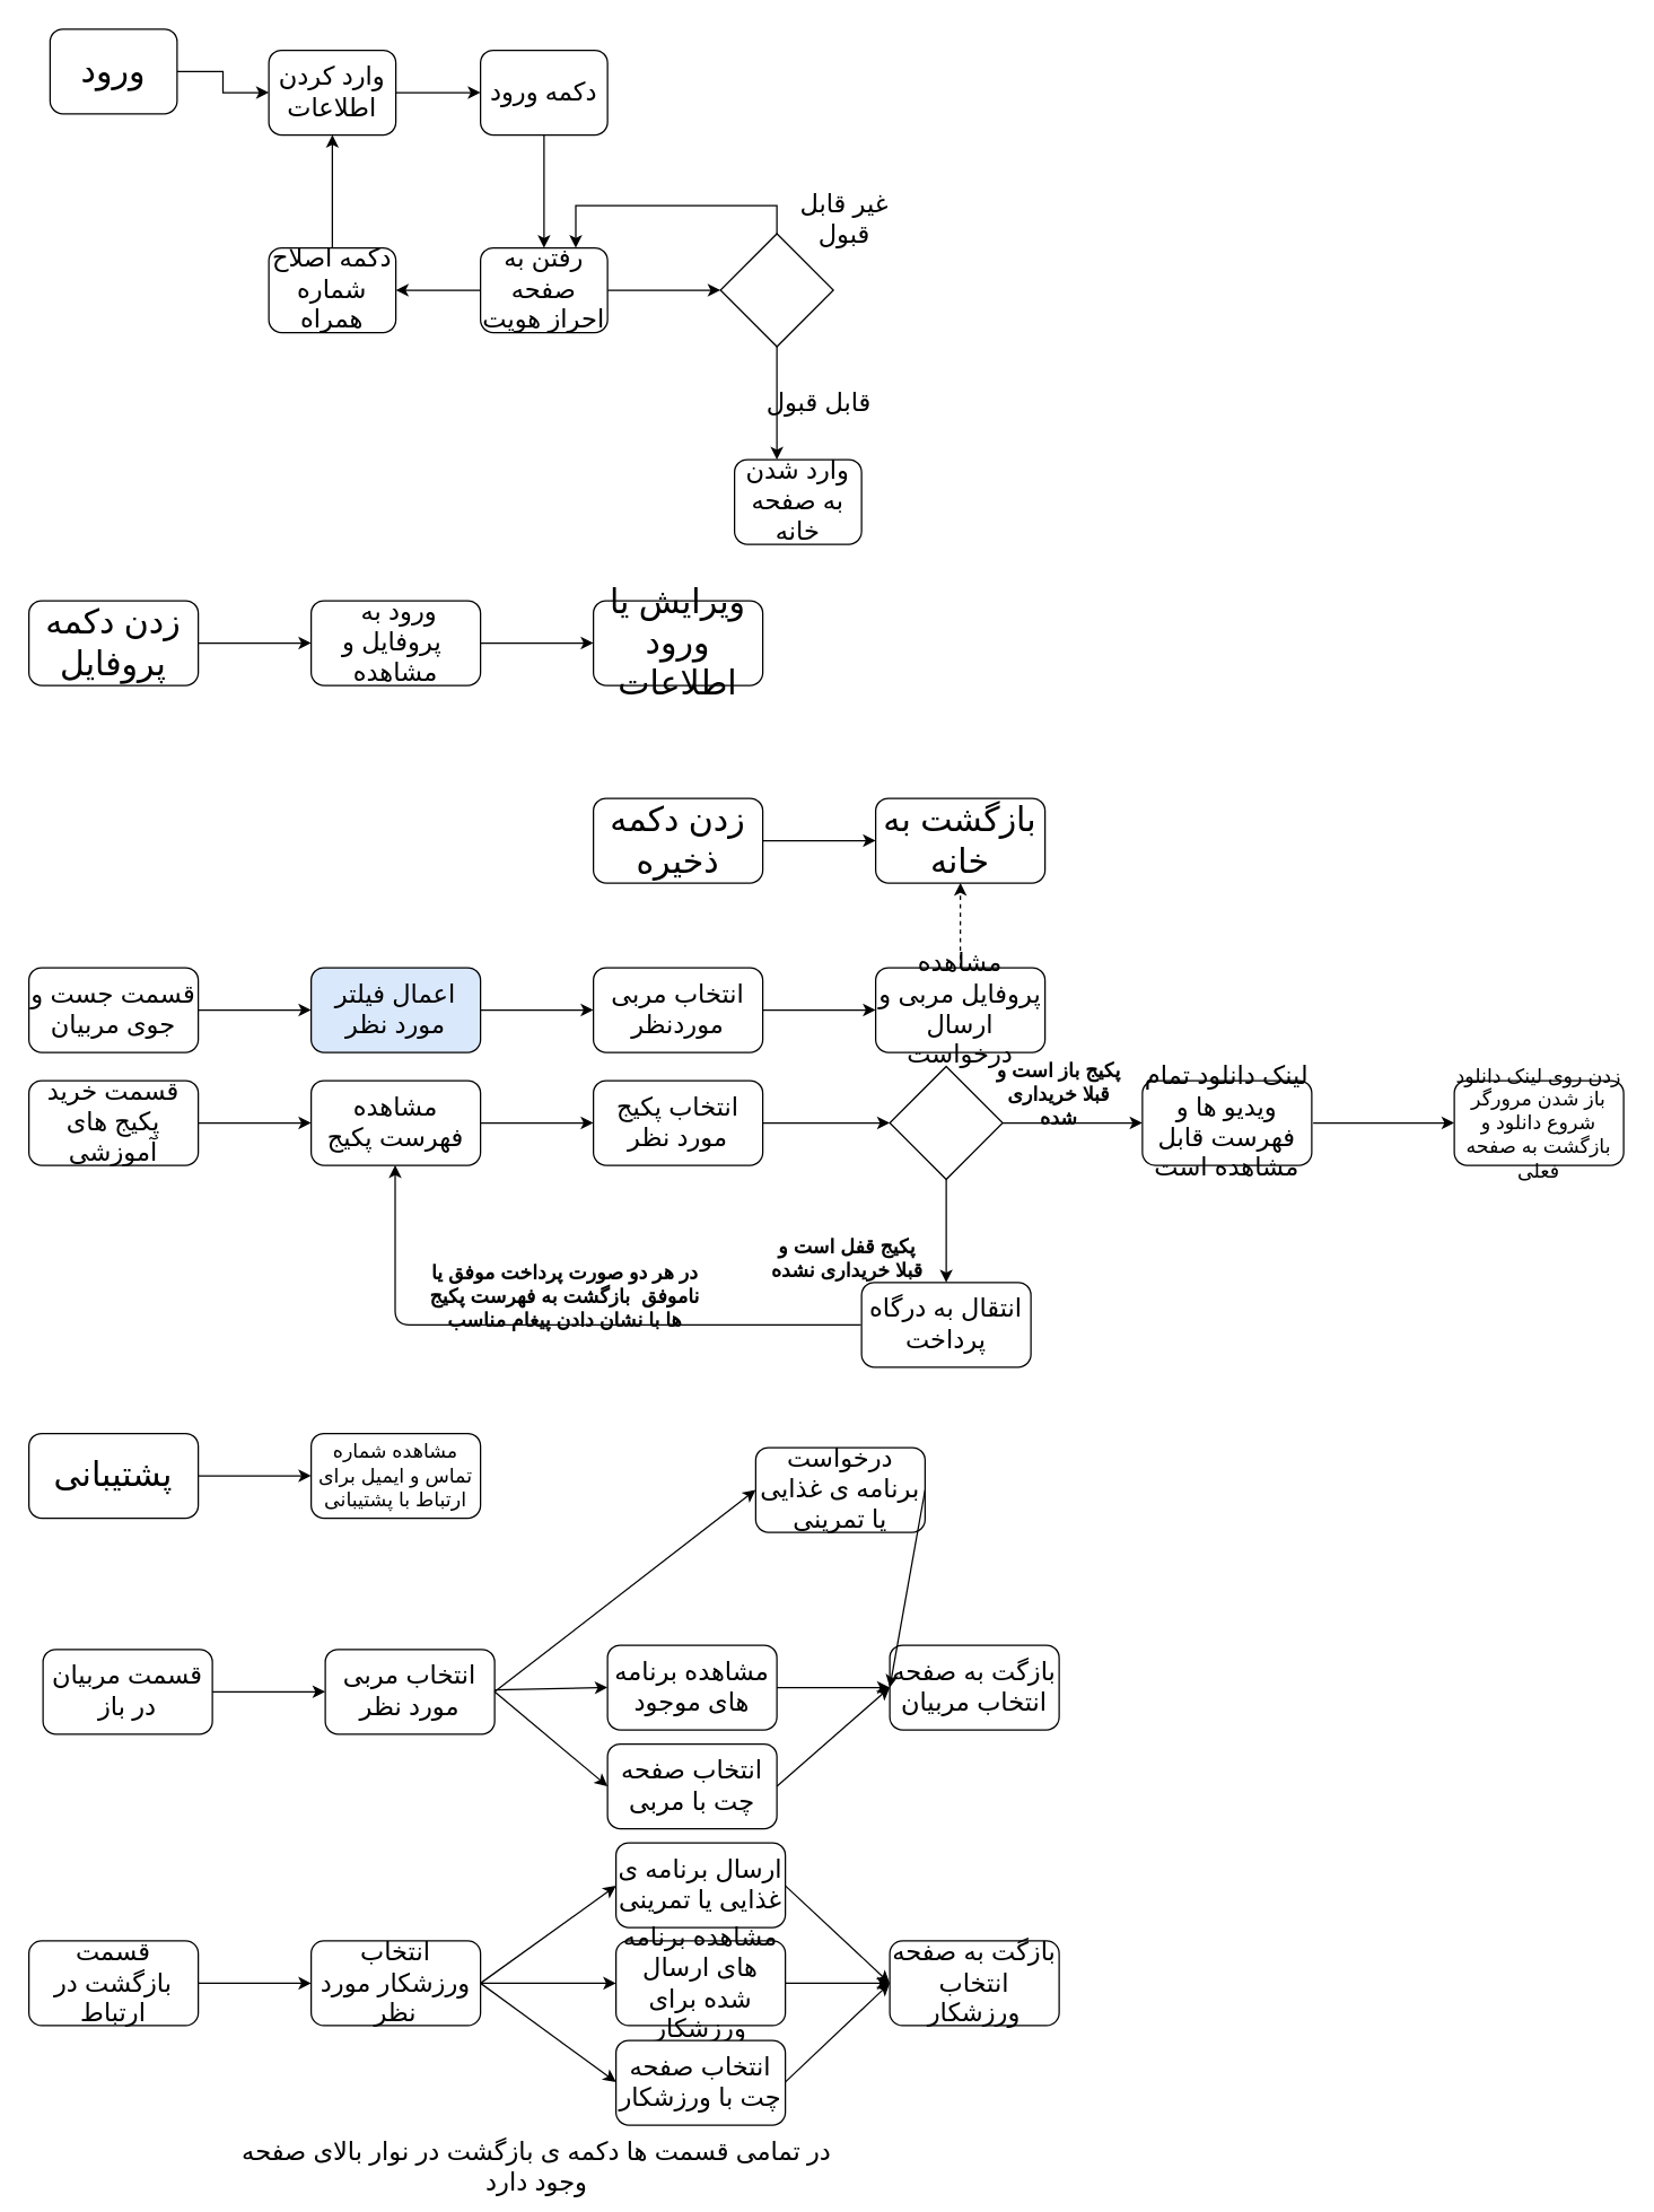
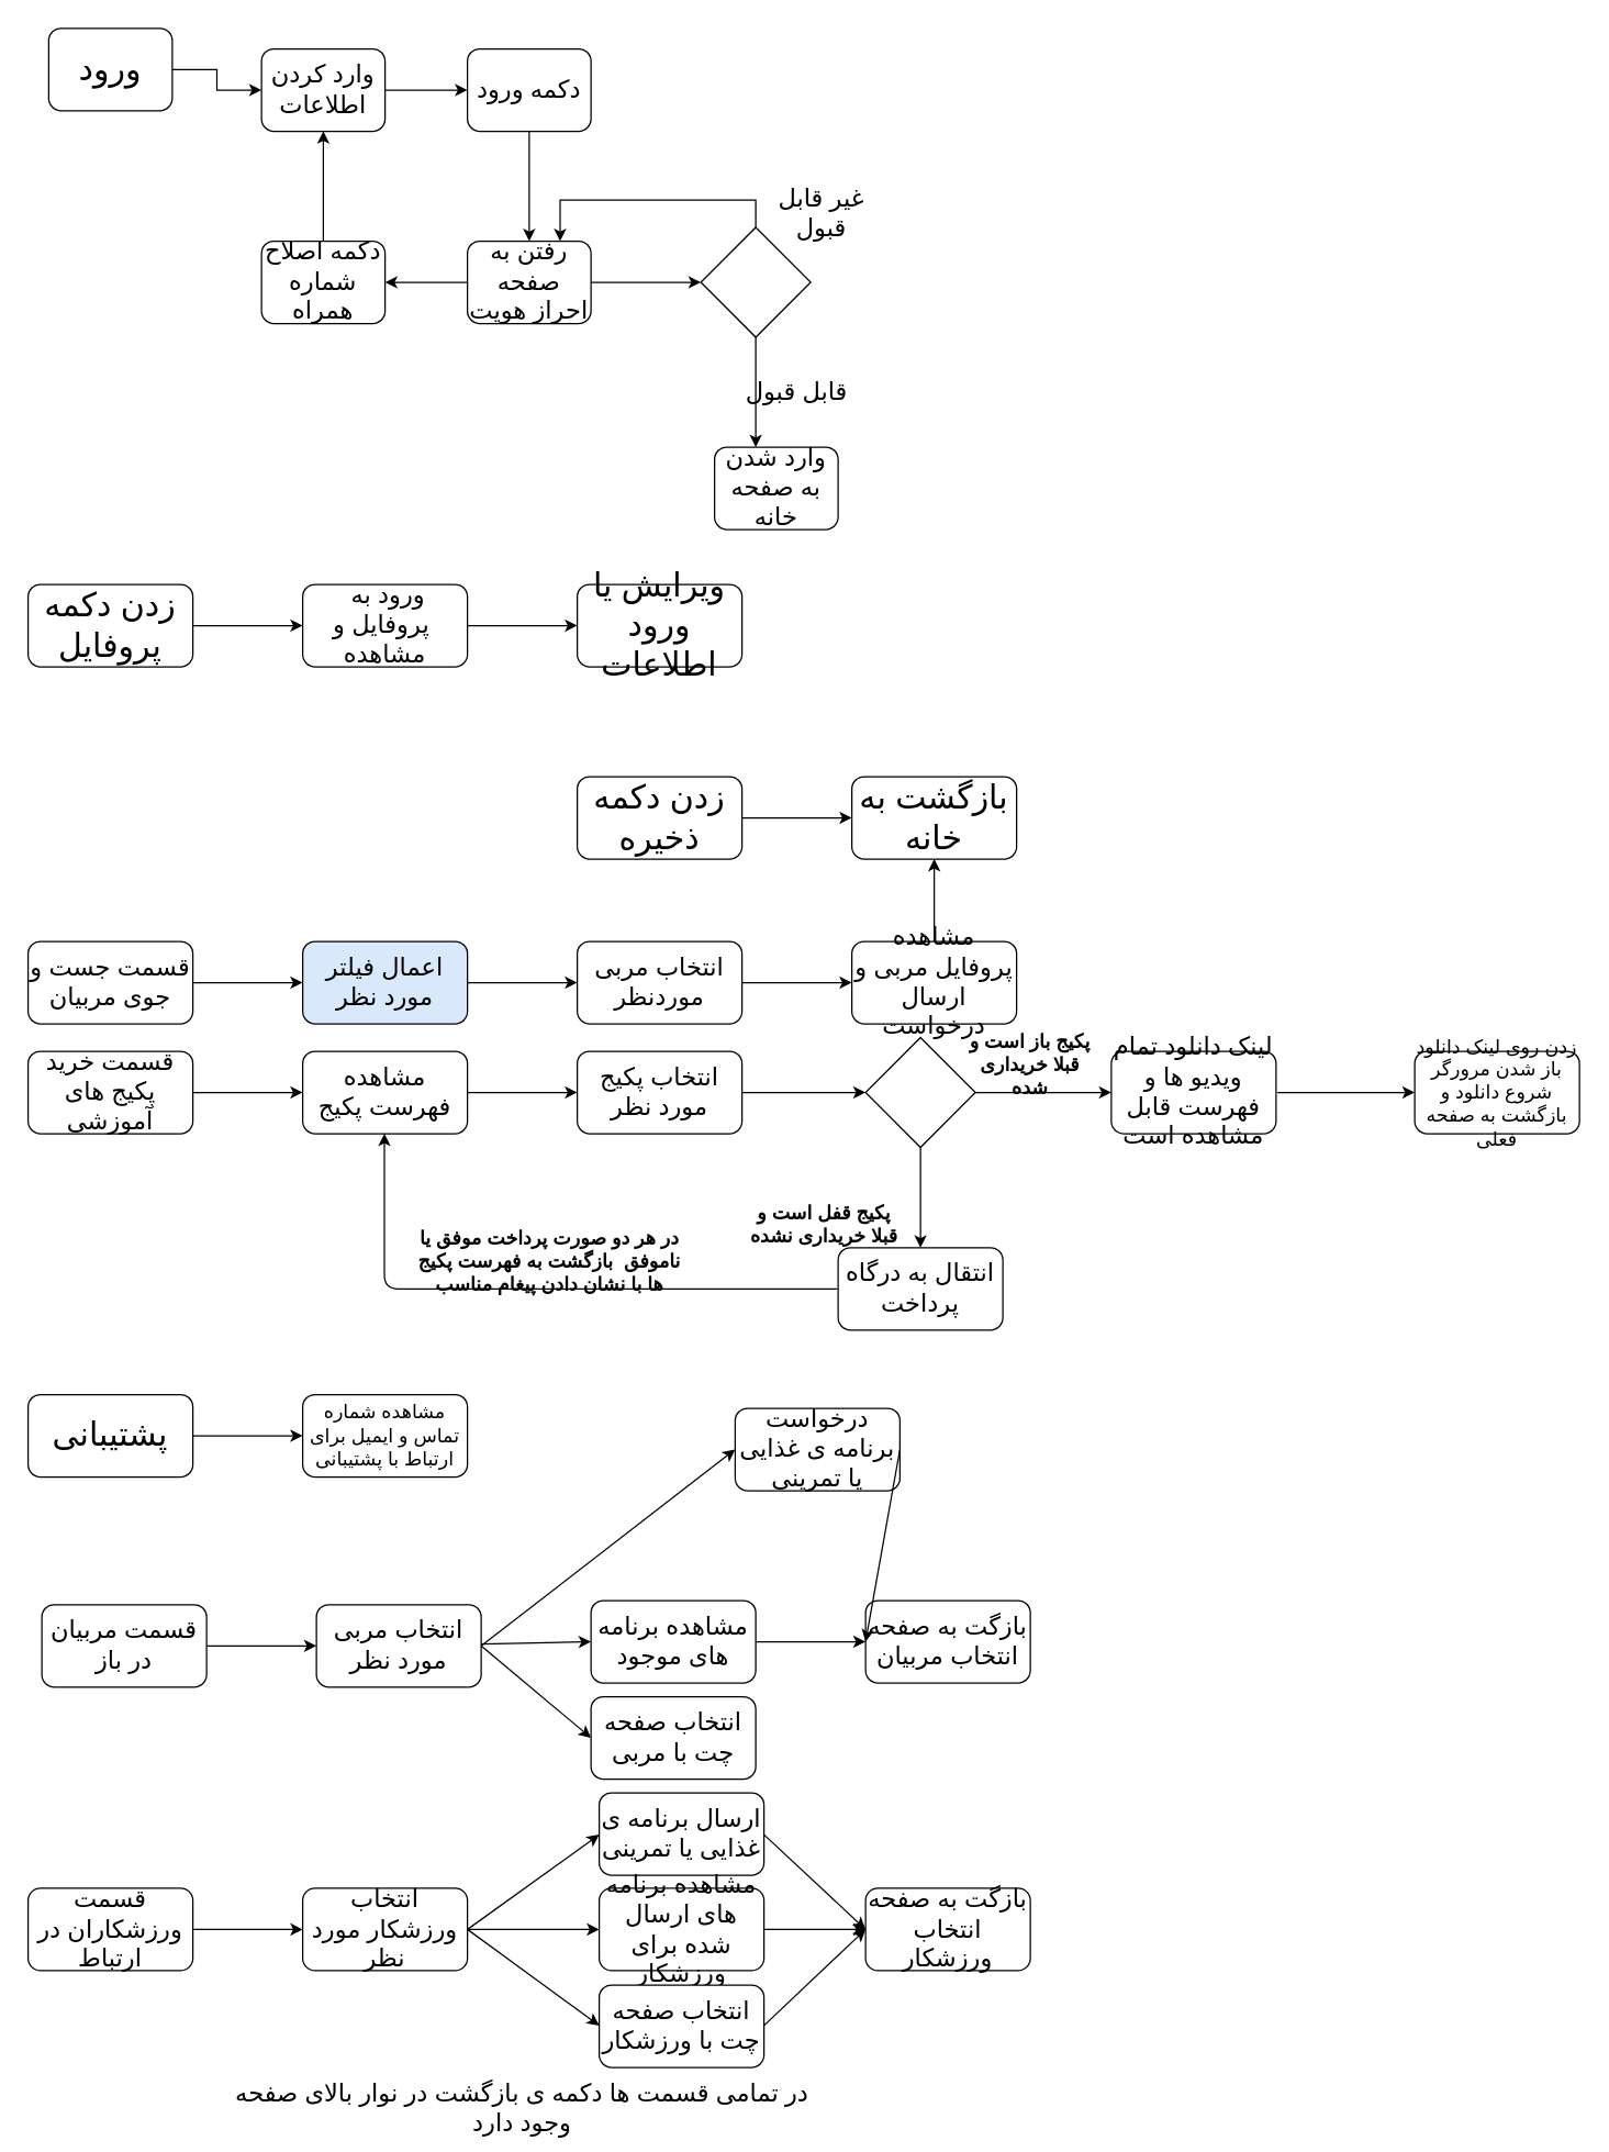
- <mxCell id="39" value="" style="endArrow=classic;html=1;exitX=0.5;exitY=0;exitDx=0;exitDy=0;entryX=0.5;entryY=1;entryDx=0;entryDy=0;dashed=1;" parent="1" source="32" target="26" edge="1"><mxGeometry width="50" height="50" relative="1" as="geometry"><mxPoint x="660" y="685" as="sourcePoint" /><mxPoint x="710" y="635" as="targetPoint" /></mxGeometry></mxCell>
+ <mxCell id="39" value="" style="endArrow=classic;html=1;exitX=0.5;exitY=0;exitDx=0;exitDy=0;entryX=0.5;entryY=1;entryDx=0;entryDy=0;" parent="1" source="32" target="26" edge="1"><mxGeometry width="50" height="50" relative="1" as="geometry"><mxPoint x="660" y="685" as="sourcePoint" /><mxPoint x="710" y="635" as="targetPoint" /></mxGeometry></mxCell>
- <mxCell id="53" value="" style="endArrow=classic;html=1;exitX=1;exitY=0.5;exitDx=0;exitDy=0;entryX=0;entryY=0.5;entryDx=0;entryDy=0;" edge="1" parent="1" source="47" target="51"><mxGeometry width="50" height="50" relative="1" as="geometry"><mxPoint x="550" y="1285" as="sourcePoint" /><mxPoint x="600" y="1235" as="targetPoint" /></mxGeometry></mxCell>
- <mxCell id="56" value="&lt;font style=&quot;font-size: 18px&quot;&gt;قسمت بازگشت در ارتباط&lt;/font&gt;" style="rounded=1;whiteSpace=wrap;html=1;" vertex="1" parent="1"><mxGeometry x="20" y="1374.5" width="120" height="60" as="geometry" /></mxCell>
+ <mxCell id="56" value="&lt;font style=&quot;font-size: 18px&quot;&gt;قسمت ورزشکاران در ارتباط&lt;/font&gt;" style="rounded=1;whiteSpace=wrap;html=1;" vertex="1" parent="1"><mxGeometry x="20" y="1374.5" width="120" height="60" as="geometry" /></mxCell>
